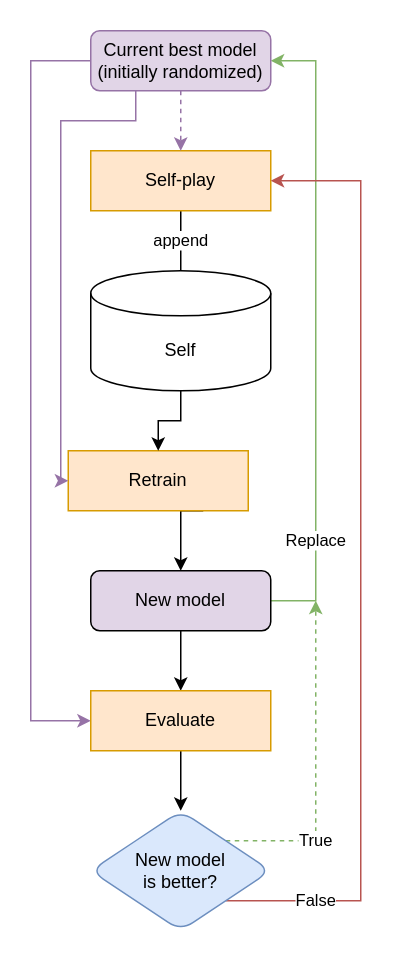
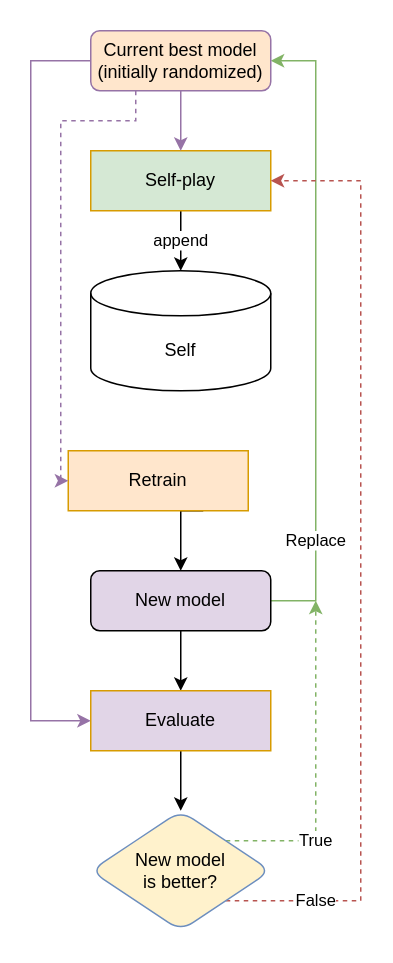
- <mxCell id="12" value="Current best model&lt;br&gt;(initially randomized)" style="rounded=1;whiteSpace=wrap;html=1;noLabel=0;fillColor=#e1d5e7;strokeColor=#9673a6;" parent="1" vertex="1"><mxGeometry x="60" y="20" width="120" height="40" as="geometry" /></mxCell>
+ <mxCell id="12" value="Current best model&lt;br&gt;(initially randomized)" style="rounded=1;whiteSpace=wrap;html=1;noLabel=0;fillColor=#ffe6cc;strokeColor=#9673a6;" parent="1" vertex="1"><mxGeometry x="60" y="20" width="120" height="40" as="geometry" /></mxCell>
- <mxCell id="9" value="" style="edgeStyle=orthogonalEdgeStyle;rounded=0;orthogonalLoop=1;jettySize=auto;html=1;fillColor=#e1d5e7;strokeColor=#9673a6;dashed=1;" parent="1" source="12" target="3" edge="1"><mxGeometry relative="1" as="geometry" /></mxCell>
+ <mxCell id="9" value="" style="edgeStyle=orthogonalEdgeStyle;rounded=0;orthogonalLoop=1;jettySize=auto;html=1;fillColor=#e1d5e7;strokeColor=#9673a6;" parent="1" source="12" target="3" edge="1"><mxGeometry relative="1" as="geometry" /></mxCell>
- <mxCell id="3" value="Self-play" style="rounded=0;whiteSpace=wrap;html=1;fillColor=#ffe6cc;strokeColor=#d79b00;" parent="1" vertex="1"><mxGeometry x="60" y="100" width="120" height="40" as="geometry" /></mxCell>
+ <mxCell id="3" value="Self-play" style="rounded=0;whiteSpace=wrap;html=1;fillColor=#d5e8d4;strokeColor=#d79b00;" parent="1" vertex="1"><mxGeometry x="60" y="100" width="120" height="40" as="geometry" /></mxCell>
- <mxCell id="10" style="edgeStyle=orthogonalEdgeStyle;rounded=0;orthogonalLoop=1;jettySize=auto;html=1;exitX=0.25;exitY=1;exitDx=0;exitDy=0;entryX=0;entryY=0.5;entryDx=0;entryDy=0;fillColor=#e1d5e7;strokeColor=#9673a6;" parent="1" source="12" target="5" edge="1"><mxGeometry relative="1" as="geometry"><Array as="points"><mxPoint x="90" y="80" /><mxPoint x="40" y="80" /><mxPoint x="40" y="320" /></Array></mxGeometry></mxCell>
+ <mxCell id="10" style="edgeStyle=orthogonalEdgeStyle;rounded=0;orthogonalLoop=1;jettySize=auto;html=1;exitX=0.25;exitY=1;exitDx=0;exitDy=0;entryX=0;entryY=0.5;entryDx=0;entryDy=0;fillColor=#e1d5e7;strokeColor=#9673a6;dashed=1;" parent="1" source="12" target="5" edge="1"><mxGeometry relative="1" as="geometry"><Array as="points"><mxPoint x="90" y="80" /><mxPoint x="40" y="80" /><mxPoint x="40" y="320" /></Array></mxGeometry></mxCell>
- <mxCell id="2" value="append" style="edgeStyle=orthogonalEdgeStyle;rounded=0;orthogonalLoop=1;jettySize=auto;html=1;endArrow=none;" parent="1" source="3" target="19" edge="1"><mxGeometry relative="1" as="geometry"><mxPoint as="offset" /></mxGeometry></mxCell>
+ <mxCell id="2" value="append" style="edgeStyle=orthogonalEdgeStyle;rounded=0;orthogonalLoop=1;jettySize=auto;html=1;" parent="1" source="3" target="19" edge="1"><mxGeometry relative="1" as="geometry"><mxPoint as="offset" /></mxGeometry></mxCell>
- <mxCell id="18" value="" style="edgeStyle=orthogonalEdgeStyle;rounded=0;orthogonalLoop=1;jettySize=auto;html=1;" parent="1" source="19" target="5" edge="1"><mxGeometry relative="1" as="geometry" /></mxCell>
- <mxCell id="16" value="False" style="edgeStyle=orthogonalEdgeStyle;rounded=0;orthogonalLoop=1;jettySize=auto;html=1;exitX=1;exitY=1;exitDx=0;exitDy=0;entryX=1;entryY=0.5;entryDx=0;entryDy=0;fillColor=#f8cecc;strokeColor=#b85450;" parent="1" source="17" target="3" edge="1"><mxGeometry x="-0.809" relative="1" as="geometry"><mxPoint x="250" y="560.034" as="targetPoint" /><Array as="points"><mxPoint x="240" y="600" /><mxPoint x="240" y="120" /></Array><mxPoint as="offset" /></mxGeometry></mxCell>
+ <mxCell id="16" value="False" style="edgeStyle=orthogonalEdgeStyle;rounded=0;orthogonalLoop=1;jettySize=auto;html=1;exitX=1;exitY=1;exitDx=0;exitDy=0;entryX=1;entryY=0.5;entryDx=0;entryDy=0;fillColor=#f8cecc;strokeColor=#b85450;dashed=1;" parent="1" source="17" target="3" edge="1"><mxGeometry x="-0.809" relative="1" as="geometry"><mxPoint x="250" y="560.034" as="targetPoint" /><Array as="points"><mxPoint x="240" y="600" /><mxPoint x="240" y="120" /></Array><mxPoint as="offset" /></mxGeometry></mxCell>
- <mxCell id="14" value="Evaluate" style="rounded=0;whiteSpace=wrap;html=1;fillColor=#ffe6cc;strokeColor=#d79b00;" parent="1" vertex="1"><mxGeometry x="60" y="460" width="120" height="40" as="geometry" /></mxCell>
+ <mxCell id="14" value="Evaluate" style="rounded=0;whiteSpace=wrap;html=1;fillColor=#e1d5e7;strokeColor=#d79b00;" parent="1" vertex="1"><mxGeometry x="60" y="460" width="120" height="40" as="geometry" /></mxCell>
- <mxCell id="17" value="New model&lt;br&gt;is better?" style="rhombus;whiteSpace=wrap;html=1;rounded=1;fillColor=#dae8fc;strokeColor=#6c8ebf;" parent="1" vertex="1"><mxGeometry x="60" y="540" width="120" height="80" as="geometry" /></mxCell>
+ <mxCell id="17" value="New model&lt;br&gt;is better?" style="rhombus;whiteSpace=wrap;html=1;rounded=1;fillColor=#fff2cc;strokeColor=#6c8ebf;" parent="1" vertex="1"><mxGeometry x="60" y="540" width="120" height="80" as="geometry" /></mxCell>
